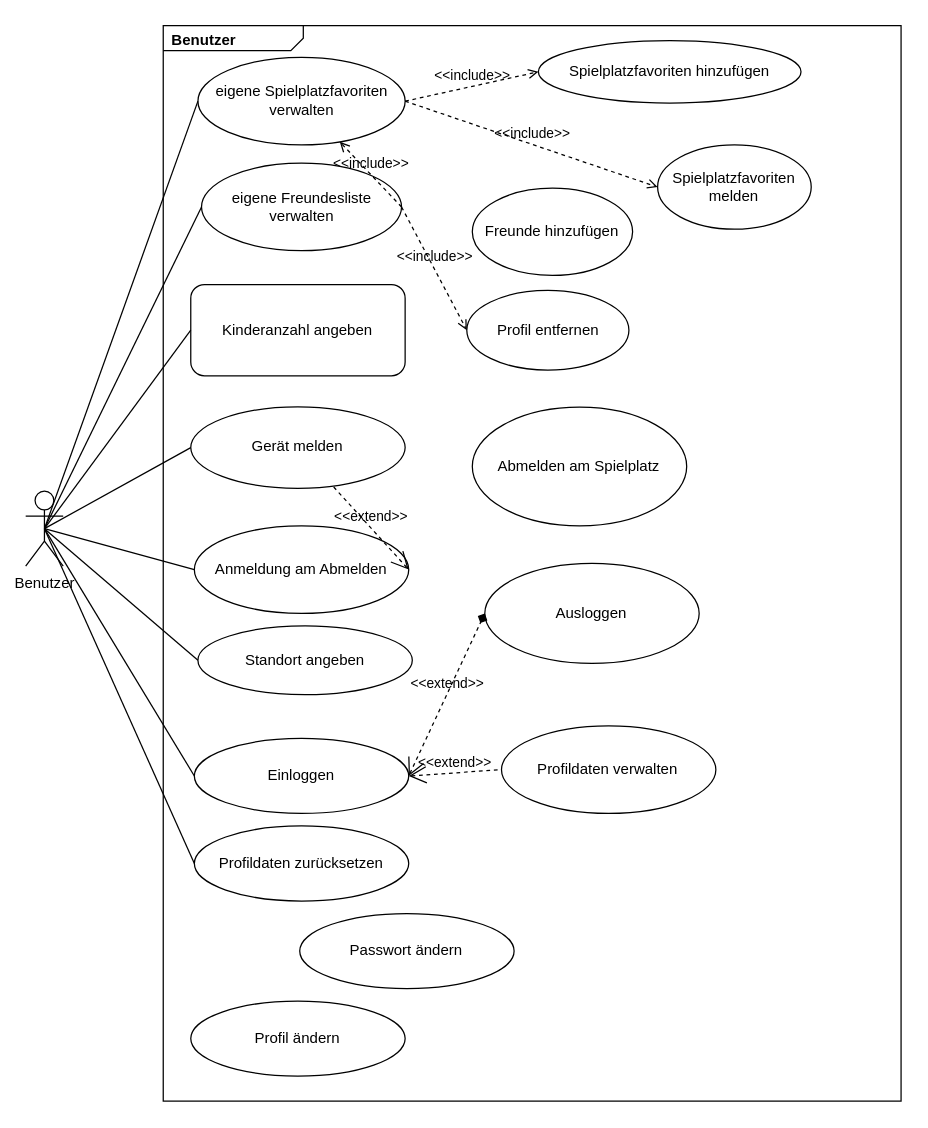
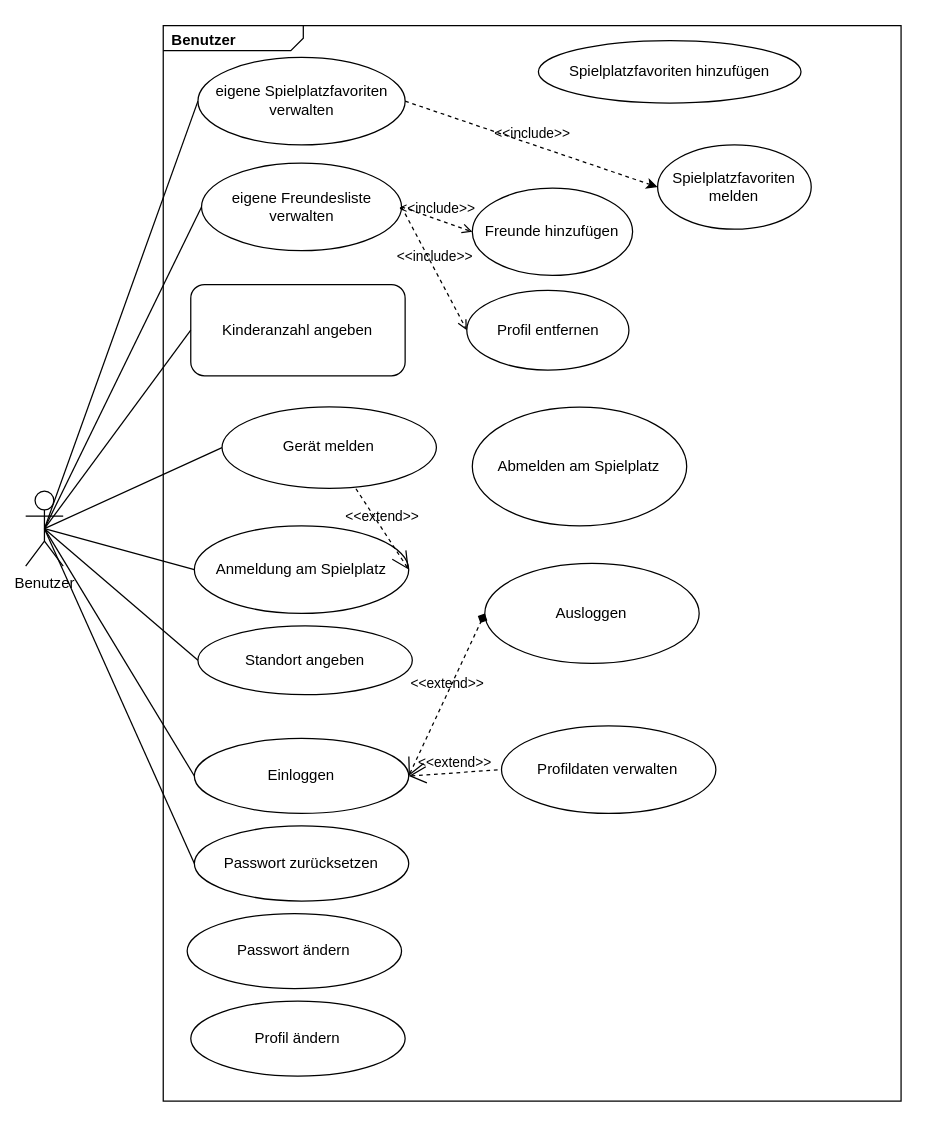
- <mxCell id="9" value="&amp;lt;&amp;lt;include&amp;gt;&amp;gt;" style="edgeStyle=none;html=1;endArrow=open;verticalAlign=bottom;dashed=1;labelBackgroundColor=none;exitX=1;exitY=0.5;exitDx=0;exitDy=0;entryX=0;entryY=0.5;entryDx=0;entryDy=0;" edge="1" parent="3" source="5" target="8"><mxGeometry width="160" relative="1" as="geometry"><mxPoint x="192.853" y="528.792" as="sourcePoint" /><mxPoint x="364.277" y="528.792" as="targetPoint" /></mxGeometry></mxCell>
- <mxCell id="13" value="&amp;lt;&amp;lt;include&amp;gt;&amp;gt;" style="edgeStyle=none;html=1;endArrow=open;verticalAlign=bottom;dashed=1;labelBackgroundColor=none;exitX=1;exitY=0.5;exitDx=0;exitDy=0;" edge="1" parent="3" source="7" target="5"><mxGeometry width="160" relative="1" as="geometry"><mxPoint x="202.806" y="140.28" as="sourcePoint" /><mxPoint x="329.269" y="211.517" as="targetPoint" /></mxGeometry></mxCell>
+ <mxCell id="13" value="&amp;lt;&amp;lt;include&amp;gt;&amp;gt;" style="edgeStyle=none;html=1;endArrow=open;verticalAlign=bottom;dashed=1;labelBackgroundColor=none;exitX=1;exitY=0.5;exitDx=0;exitDy=0;entryX=0;entryY=0.5;entryDx=0;entryDy=0;" edge="1" parent="3" source="7" target="11"><mxGeometry width="160" relative="1" as="geometry"><mxPoint x="202.806" y="140.28" as="sourcePoint" /><mxPoint x="329.269" y="211.517" as="targetPoint" /></mxGeometry></mxCell>
- <mxCell id="10" value="&amp;lt;&amp;lt;include&amp;gt;&amp;gt;" style="edgeStyle=none;html=1;endArrow=open;verticalAlign=bottom;dashed=1;labelBackgroundColor=none;exitX=1;exitY=0.5;exitDx=0;exitDy=0;entryX=0;entryY=0.5;entryDx=0;entryDy=0;" edge="1" parent="3" source="5" target="6"><mxGeometry width="160" relative="1" as="geometry"><mxPoint x="202.806" y="140.28" as="sourcePoint" /><mxPoint x="286.445" y="197.389" as="targetPoint" /></mxGeometry></mxCell>
+ <mxCell id="10" value="&amp;lt;&amp;lt;include&amp;gt;&amp;gt;" style="edgeStyle=none;html=1;endArrow=classic;verticalAlign=bottom;dashed=1;labelBackgroundColor=none;exitX=1;exitY=0.5;exitDx=0;exitDy=0;entryX=0;entryY=0.5;entryDx=0;entryDy=0;" edge="1" parent="3" source="5" target="6"><mxGeometry width="160" relative="1" as="geometry"><mxPoint x="202.806" y="140.28" as="sourcePoint" /><mxPoint x="286.445" y="197.389" as="targetPoint" /></mxGeometry></mxCell>
- <mxCell id="17" value="Gerät melden" style="ellipse;whiteSpace=wrap;html=1;" vertex="1" parent="3"><mxGeometry x="22.013" y="304.83" width="171.424" height="65.17" as="geometry" /></mxCell>
+ <mxCell id="17" value="Gerät melden" style="ellipse;whiteSpace=wrap;html=1;" vertex="1" parent="3"><mxGeometry x="47.013" y="304.83" width="171.424" height="65.17" as="geometry" /></mxCell>
- <mxCell id="18" value="Anmeldung am Abmelden" style="ellipse;whiteSpace=wrap;html=1;" vertex="1" parent="3"><mxGeometry x="24.878" y="400" width="171.424" height="70" as="geometry" /></mxCell>
+ <mxCell id="18" value="Anmeldung am Spielplatz" style="ellipse;whiteSpace=wrap;html=1;" vertex="1" parent="3"><mxGeometry x="24.878" y="400" width="171.424" height="70" as="geometry" /></mxCell>
- <mxCell id="24" value="Profildaten zurücksetzen" style="ellipse;whiteSpace=wrap;html=1;" vertex="1" parent="3"><mxGeometry x="24.878" y="640" width="171.424" height="60" as="geometry" /></mxCell>
+ <mxCell id="24" value="Passwort zurücksetzen" style="ellipse;whiteSpace=wrap;html=1;" vertex="1" parent="3"><mxGeometry x="24.878" y="640" width="171.424" height="60" as="geometry" /></mxCell>
- <mxCell id="25" value="Passwort ändern" style="ellipse;whiteSpace=wrap;html=1;" vertex="1" parent="3"><mxGeometry x="109.135" y="710" width="171.424" height="60" as="geometry" /></mxCell>
+ <mxCell id="25" value="Passwort ändern" style="ellipse;whiteSpace=wrap;html=1;" vertex="1" parent="3"><mxGeometry x="19.135" y="710" width="171.424" height="60" as="geometry" /></mxCell>
